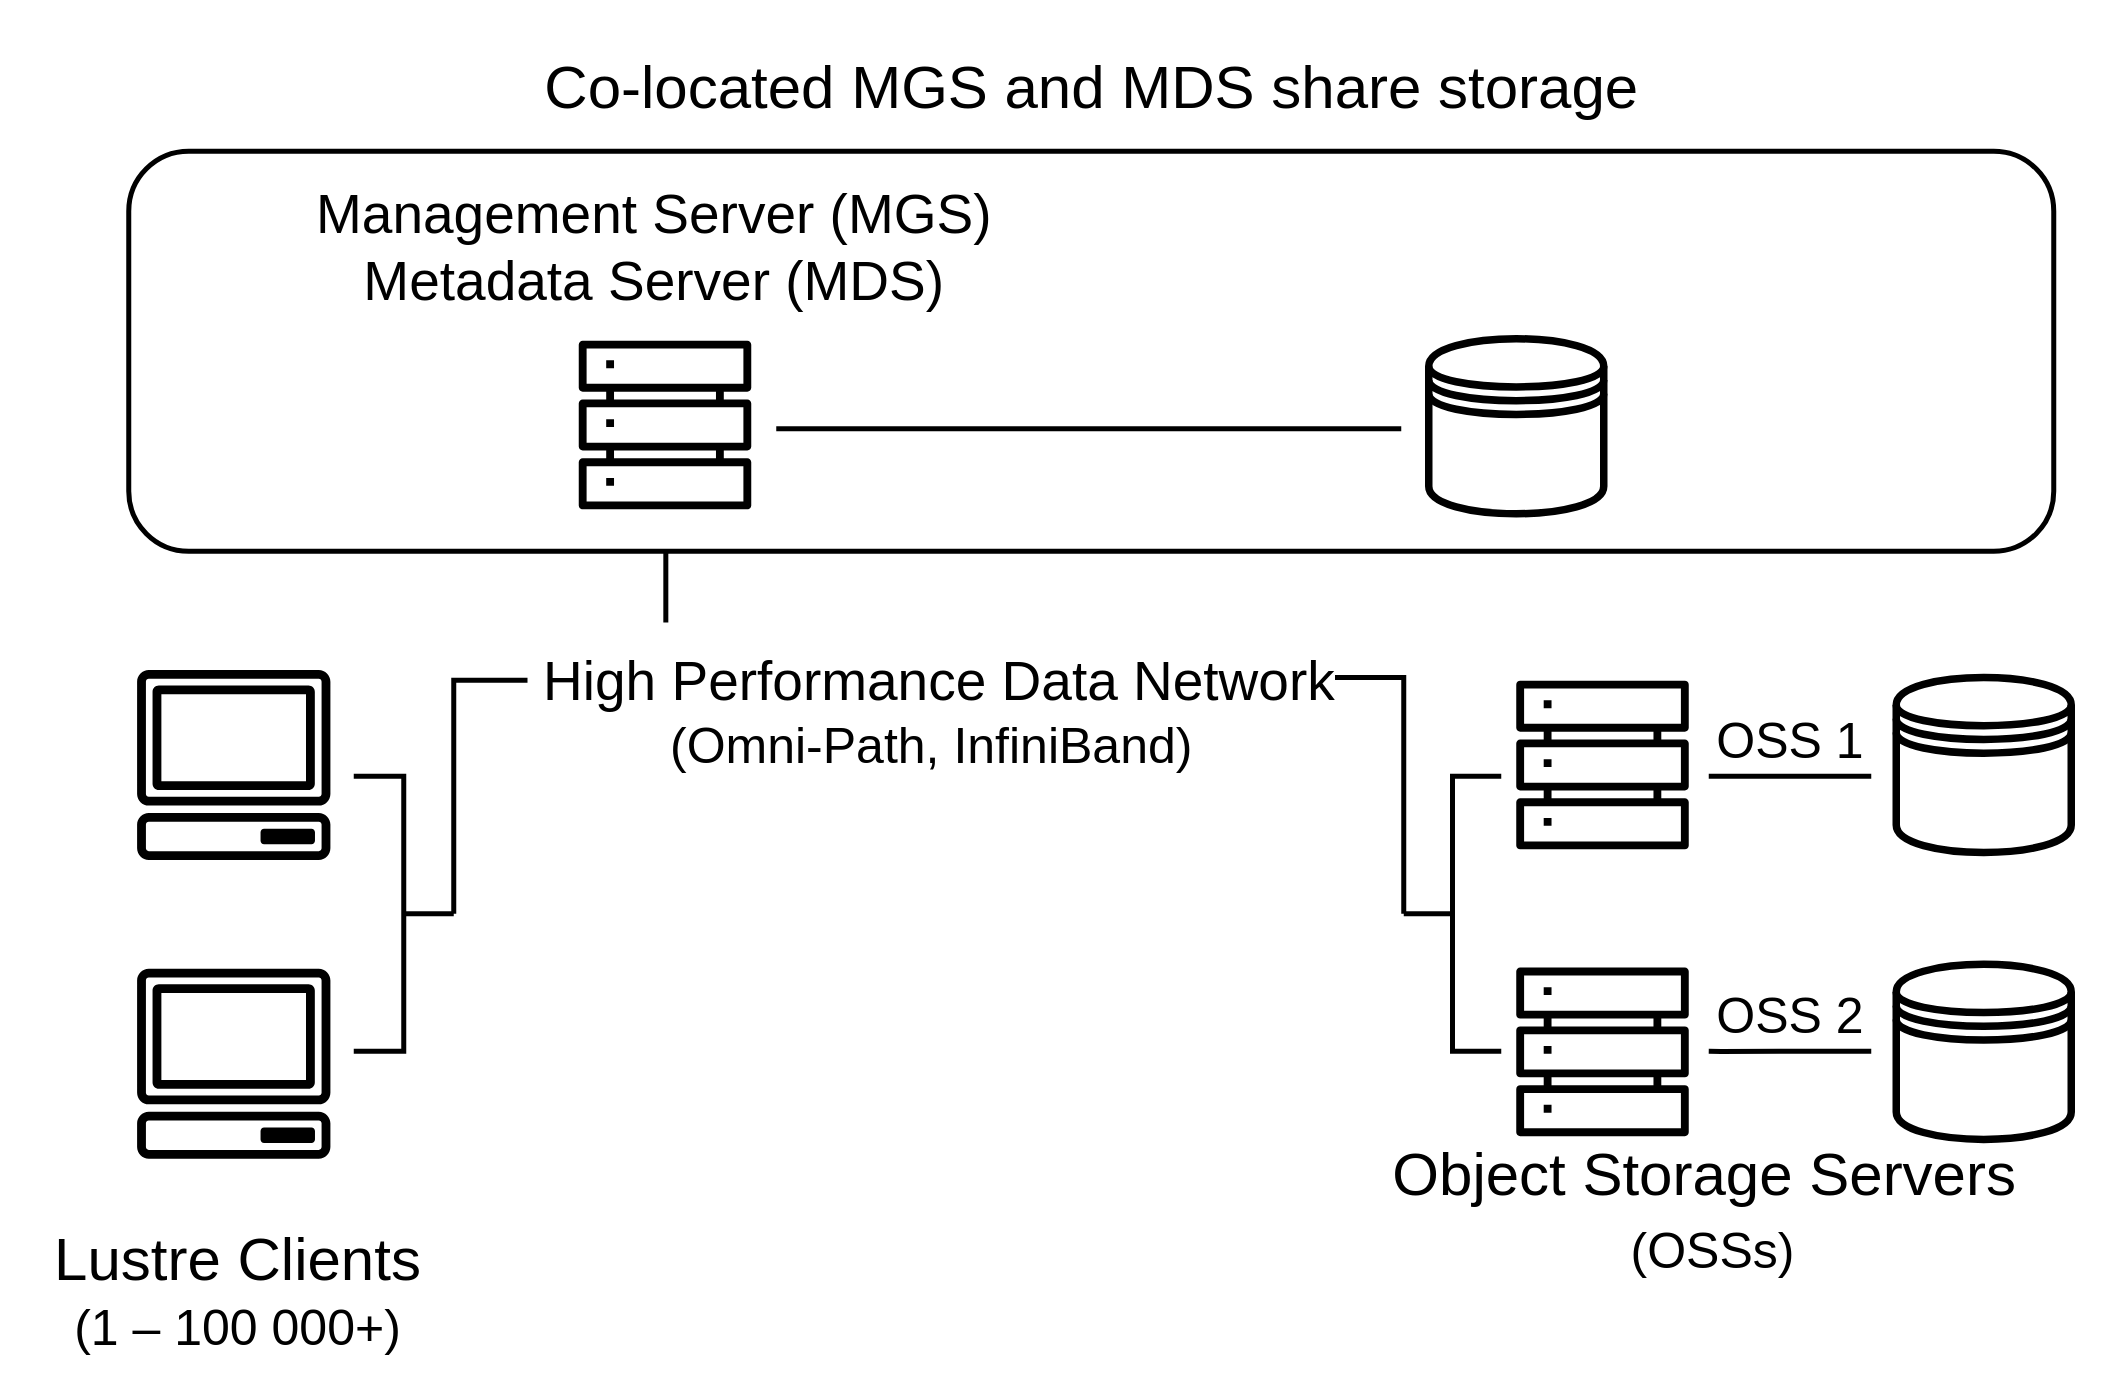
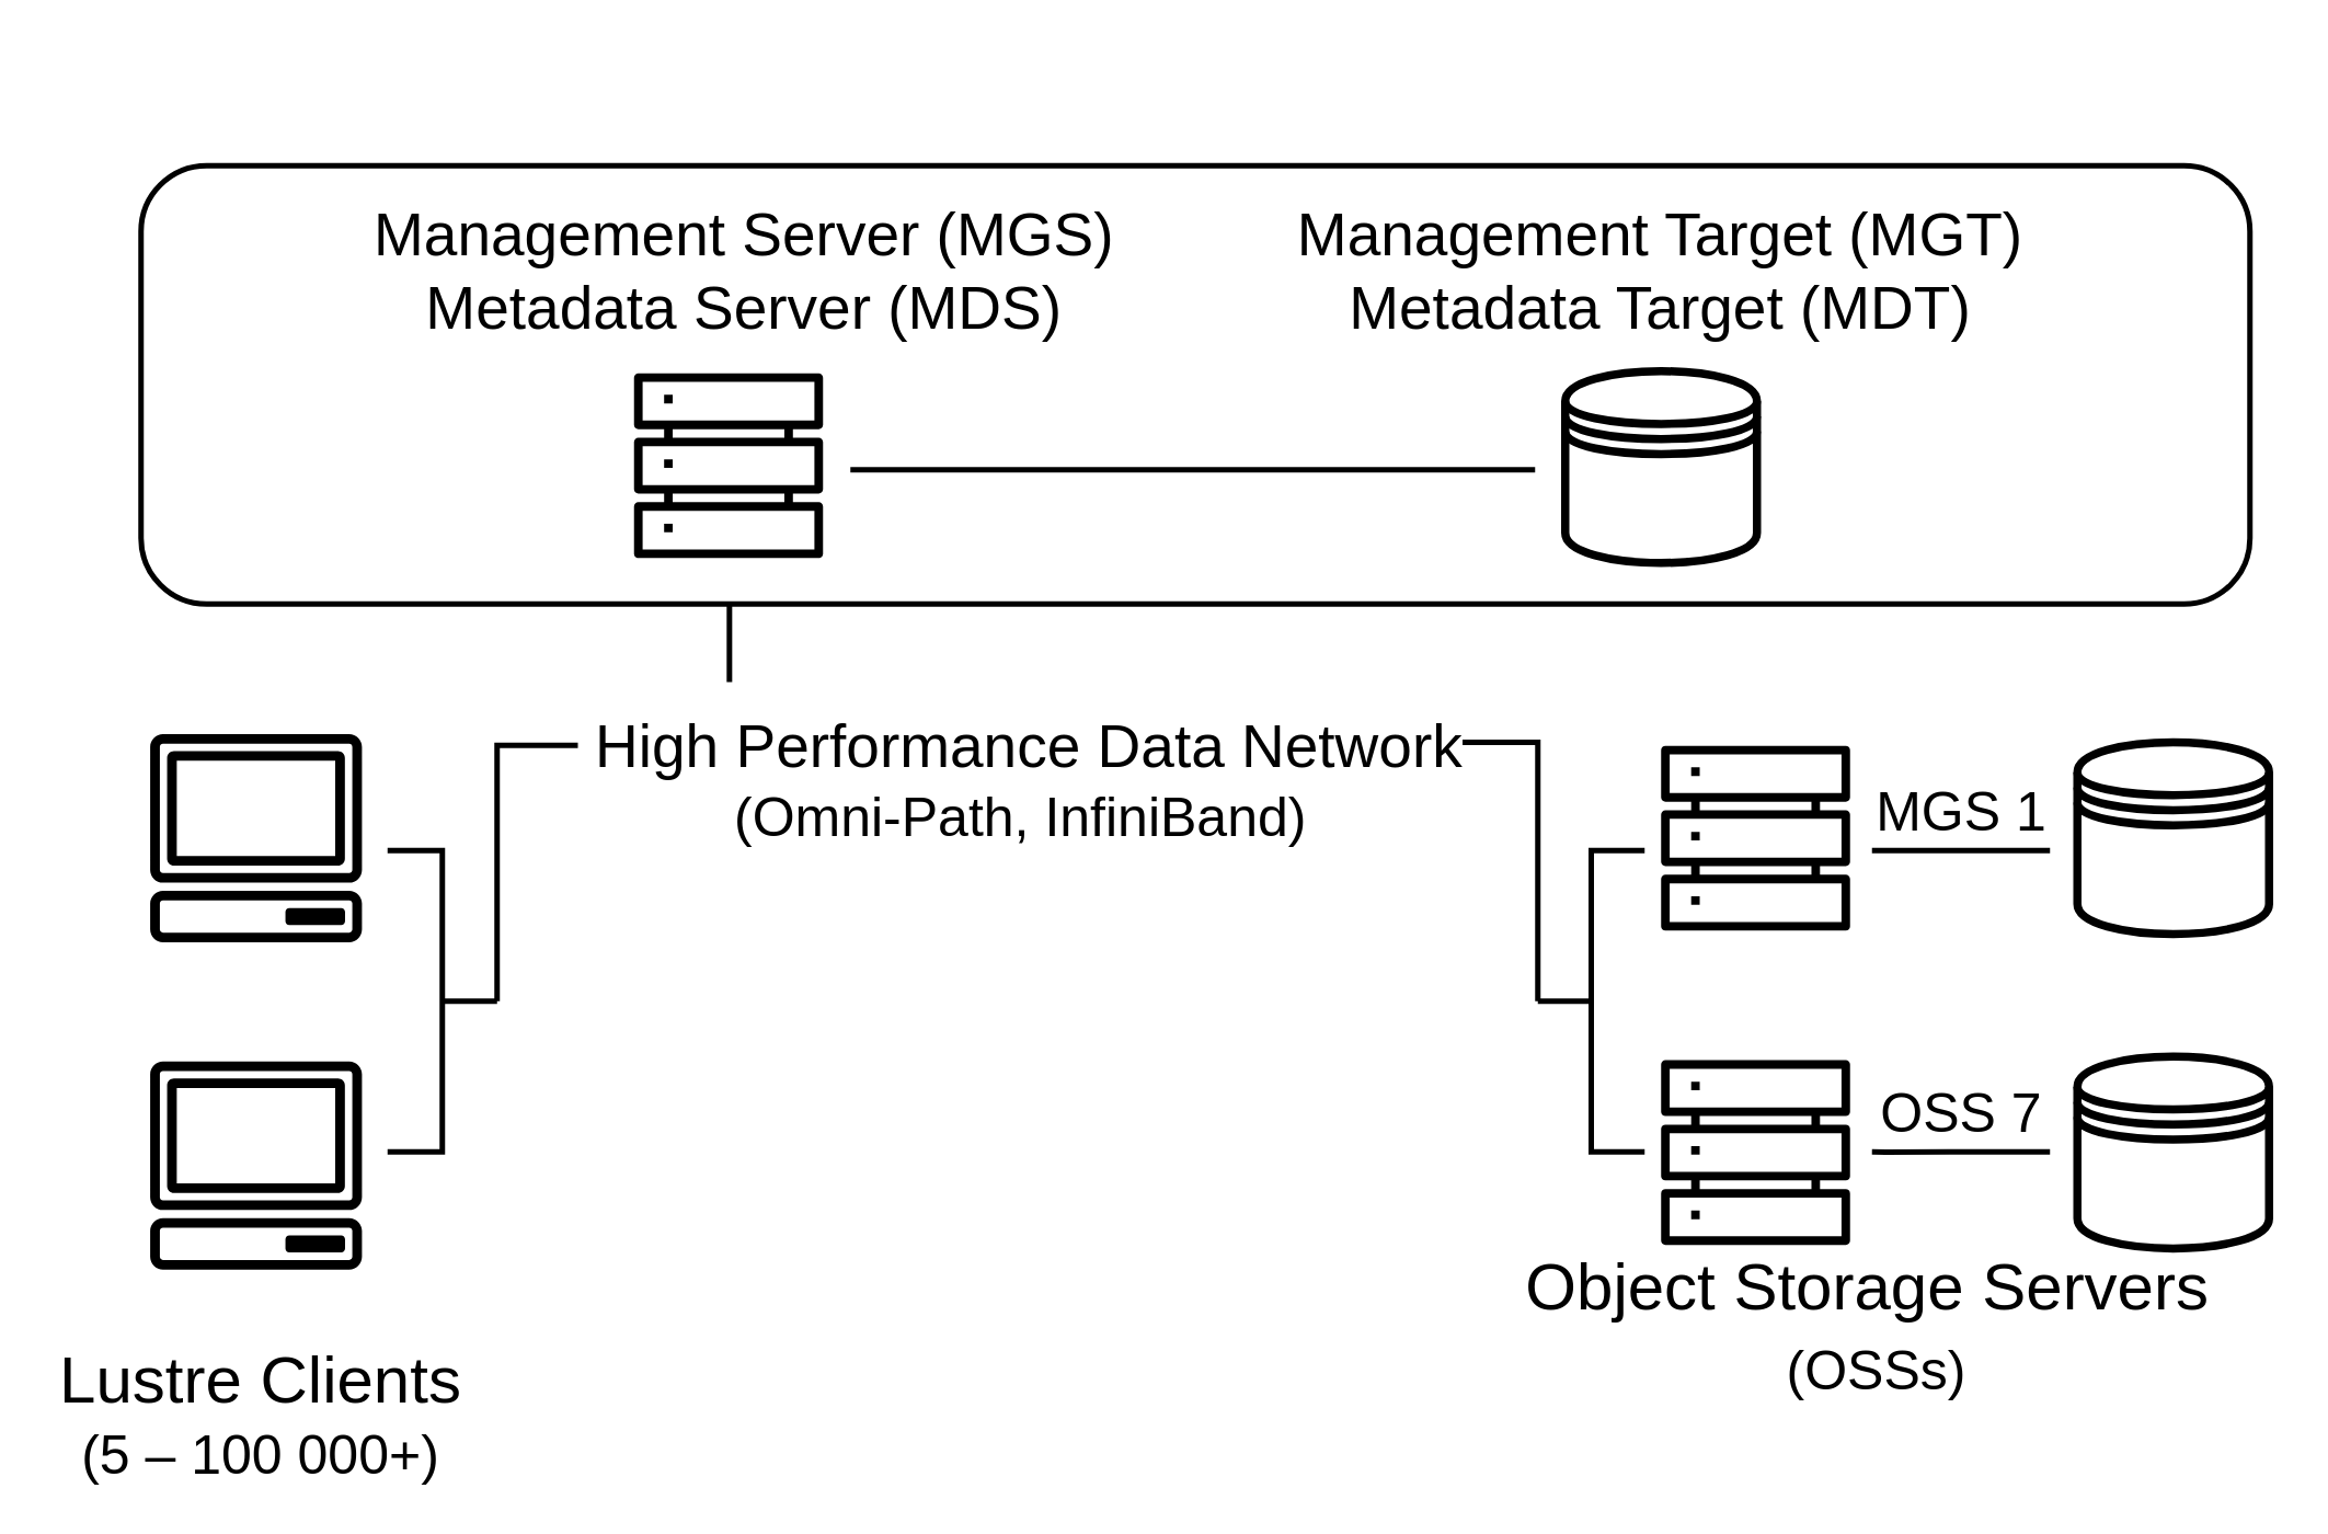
- <mxCell id="25" value="&lt;div style=&quot;font-size: 24px;&quot; align=&quot;center&quot;&gt;&lt;font style=&quot;font-size: 24px;&quot;&gt;Co-located MGS and MDS share storage&lt;br&gt;&lt;/font&gt;&lt;/div&gt;" style="text;strokeColor=none;align=center;fillColor=none;html=1;verticalAlign=middle;whiteSpace=wrap;rounded=0;" parent="1" vertex="1"><mxGeometry x="205" width="463" height="30" as="geometry" y="20" /></mxCell>
- <mxCell id="23" value="&lt;p style=&quot;line-height: 120%;&quot;&gt;&lt;/p&gt;&lt;div style=&quot;font-size: 22px;&quot; align=&quot;center&quot;&gt;&lt;font style=&quot;font-size: 22px;&quot;&gt;Management Server (MGS)&lt;br&gt;&lt;/font&gt;&lt;/div&gt;&lt;div style=&quot;font-size: 22px;&quot; align=&quot;center&quot;&gt;&lt;font style=&quot;font-size: 22px;&quot;&gt;Metadata Server (MDS)&lt;/font&gt;&lt;/div&gt;&lt;p&gt;&lt;/p&gt;" style="text;strokeColor=none;align=center;fillColor=none;html=1;verticalAlign=middle;whiteSpace=wrap;rounded=0;" parent="1" vertex="1"><mxGeometry x="119" y="76" width="285.25" height="45" as="geometry" /></mxCell>
+ <mxCell id="23" value="&lt;p style=&quot;line-height: 120%;&quot;&gt;&lt;/p&gt;&lt;div style=&quot;font-size: 22px;&quot; align=&quot;center&quot;&gt;&lt;font style=&quot;font-size: 22px;&quot;&gt;Management Server (MGS)&lt;br&gt;&lt;/font&gt;&lt;/div&gt;&lt;div style=&quot;font-size: 22px;&quot; align=&quot;center&quot;&gt;&lt;font style=&quot;font-size: 22px;&quot;&gt;Metadata Server (MDS)&lt;/font&gt;&lt;/div&gt;&lt;p&gt;&lt;/p&gt;" style="text;strokeColor=none;align=center;fillColor=none;html=1;verticalAlign=middle;whiteSpace=wrap;rounded=0;" parent="1" vertex="1"><mxGeometry x="129" y="76" width="285.25" height="45" as="geometry" /></mxCell>
+ <mxCell id="24" value="&lt;div style=&quot;font-size: 22px;&quot; align=&quot;center&quot;&gt;&lt;font style=&quot;font-size: 22px;&quot;&gt;Management Target (MGT)&lt;br&gt;&lt;/font&gt;&lt;/div&gt;&lt;div style=&quot;font-size: 22px;&quot; align=&quot;center&quot;&gt;&lt;font style=&quot;font-size: 22px;&quot;&gt;Metadata Target (MDT)&lt;br&gt;&lt;/font&gt;&lt;/div&gt;" style="text;strokeColor=none;align=center;fillColor=none;html=1;verticalAlign=middle;whiteSpace=wrap;rounded=0;" parent="1" vertex="1"><mxGeometry x="472.25" y="76" width="267.5" height="45" as="geometry" /></mxCell>
- <mxCell id="9" value="&lt;p style=&quot;font-size: 20px;&quot;&gt;&lt;font style=&quot;font-size: 20px;&quot; face=&quot;Helvetica&quot;&gt;&lt;font style=&quot;font-size: 20px;&quot;&gt;OSS 1&lt;/font&gt;&lt;/font&gt;&lt;font style=&quot;font-size: 20px;&quot; face=&quot;p2W9_qqDEX6iPoN3xxP2&quot;&gt;&lt;br&gt;&lt;/font&gt;&lt;/p&gt;" style="text;strokeColor=none;align=center;fillColor=none;html=1;verticalAlign=middle;whiteSpace=wrap;rounded=0;" parent="1" vertex="1"><mxGeometry x="671" y="280" width="90" height="30" as="geometry" /></mxCell>
+ <mxCell id="9" value="&lt;p style=&quot;font-size: 20px;&quot;&gt;&lt;font style=&quot;font-size: 20px;&quot; face=&quot;Helvetica&quot;&gt;&lt;font style=&quot;font-size: 20px;&quot;&gt;MGS 1&lt;/font&gt;&lt;/font&gt;&lt;font style=&quot;font-size: 20px;&quot; face=&quot;p2W9_qqDEX6iPoN3xxP2&quot;&gt;&lt;br&gt;&lt;/font&gt;&lt;/p&gt;" style="text;strokeColor=none;align=center;fillColor=none;html=1;verticalAlign=middle;whiteSpace=wrap;rounded=0;" parent="1" vertex="1"><mxGeometry x="671" y="280" width="90" height="30" as="geometry" /></mxCell>
- <mxCell id="12" value="&lt;font style=&quot;font-size: 20px;&quot; face=&quot;Helvetica&quot;&gt;&lt;font style=&quot;font-size: 20px;&quot;&gt;OSS &lt;/font&gt;2&lt;br&gt;&lt;/font&gt;" style="text;strokeColor=none;align=center;fillColor=none;html=1;verticalAlign=middle;whiteSpace=wrap;rounded=0;" parent="1" vertex="1"><mxGeometry x="671" y="390" width="90" height="30" as="geometry" /></mxCell>
+ <mxCell id="12" value="&lt;font style=&quot;font-size: 20px;&quot; face=&quot;Helvetica&quot;&gt;&lt;font style=&quot;font-size: 20px;&quot;&gt;OSS &lt;/font&gt;7&lt;br&gt;&lt;/font&gt;" style="text;strokeColor=none;align=center;fillColor=none;html=1;verticalAlign=middle;whiteSpace=wrap;rounded=0;" parent="1" vertex="1"><mxGeometry x="671" y="390" width="90" height="30" as="geometry" /></mxCell>
- <mxCell id="22" value="&lt;div style=&quot;font-size: 24px;&quot; align=&quot;center&quot;&gt;&lt;font style=&quot;font-size: 24px;&quot;&gt;Lustre Clients&lt;/font&gt;&lt;/div&gt;&lt;div style=&quot;font-size: 20px;&quot; align=&quot;center&quot;&gt;&lt;font style=&quot;font-size: 20px;&quot;&gt;(1 &lt;/font&gt;‒&lt;font style=&quot;font-size: 20px;&quot;&gt; 100 000+)&lt;br&gt;&lt;/font&gt;&lt;/div&gt;" style="text;strokeColor=none;align=center;fillColor=none;html=1;verticalAlign=middle;whiteSpace=wrap;rounded=0;" parent="1" vertex="1"><mxGeometry y="494" width="150" height="44" as="geometry" x="20" /></mxCell>
+ <mxCell id="22" value="&lt;div style=&quot;font-size: 24px;&quot; align=&quot;center&quot;&gt;&lt;font style=&quot;font-size: 24px;&quot;&gt;Lustre Clients&lt;/font&gt;&lt;/div&gt;&lt;div style=&quot;font-size: 20px;&quot; align=&quot;center&quot;&gt;&lt;font style=&quot;font-size: 20px;&quot;&gt;(5 &lt;/font&gt;‒&lt;font style=&quot;font-size: 20px;&quot;&gt; 100 000+)&lt;br&gt;&lt;/font&gt;&lt;/div&gt;" style="text;strokeColor=none;align=center;fillColor=none;html=1;verticalAlign=middle;whiteSpace=wrap;rounded=0;" parent="1" vertex="1"><mxGeometry y="494" width="150" height="44" as="geometry" x="20" /></mxCell>
